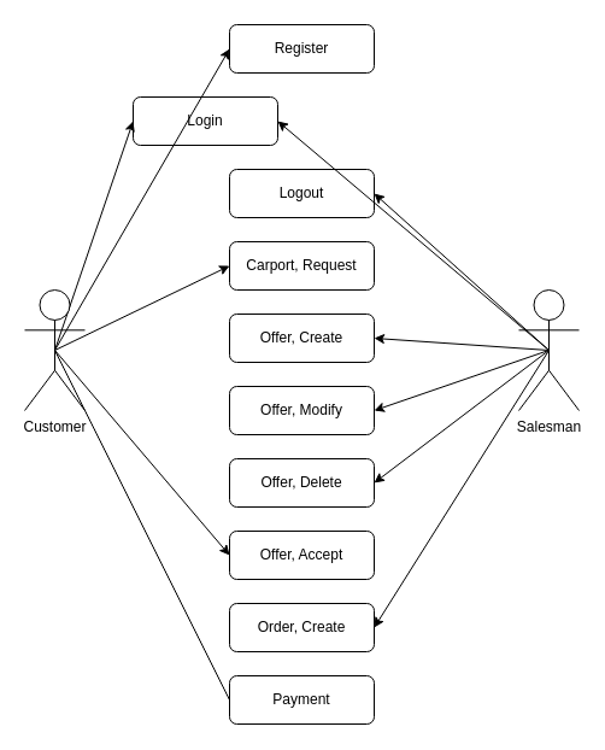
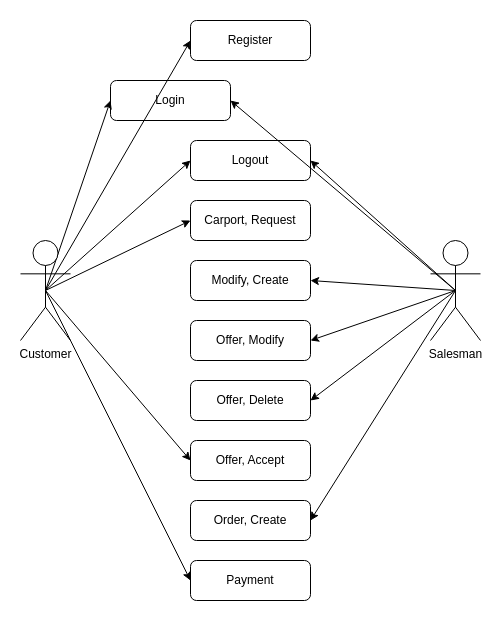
+ <mxCell id="14" style="edgeStyle=none;rounded=0;orthogonalLoop=1;jettySize=auto;html=1;exitX=0.5;exitY=0.5;exitDx=0;exitDy=0;exitPerimeter=0;entryX=0;entryY=0.5;entryDx=0;entryDy=0;" edge="1" parent="1" source="18" target="4"><mxGeometry relative="1" as="geometry" /></mxCell>
- <mxCell id="6" value="Offer, Create" style="rounded=1;whiteSpace=wrap;html=1;" vertex="1" parent="1"><mxGeometry x="190" y="260" width="120" height="40" as="geometry" /></mxCell>
+ <mxCell id="6" value="Modify, Create" style="rounded=1;whiteSpace=wrap;html=1;" vertex="1" parent="1"><mxGeometry x="190" y="260" width="120" height="40" as="geometry" /></mxCell>
- <mxCell id="17" style="edgeStyle=none;rounded=0;orthogonalLoop=1;jettySize=auto;html=1;exitX=0.5;exitY=0.5;exitDx=0;exitDy=0;exitPerimeter=0;entryX=0;entryY=0.5;entryDx=0;entryDy=0;endArrow=none;" edge="1" parent="1" source="18" target="11"><mxGeometry relative="1" as="geometry" /></mxCell>
+ <mxCell id="17" style="edgeStyle=none;rounded=0;orthogonalLoop=1;jettySize=auto;html=1;exitX=0.5;exitY=0.5;exitDx=0;exitDy=0;exitPerimeter=0;entryX=0;entryY=0.5;entryDx=0;entryDy=0;" edge="1" parent="1" source="18" target="11"><mxGeometry relative="1" as="geometry" /></mxCell>
